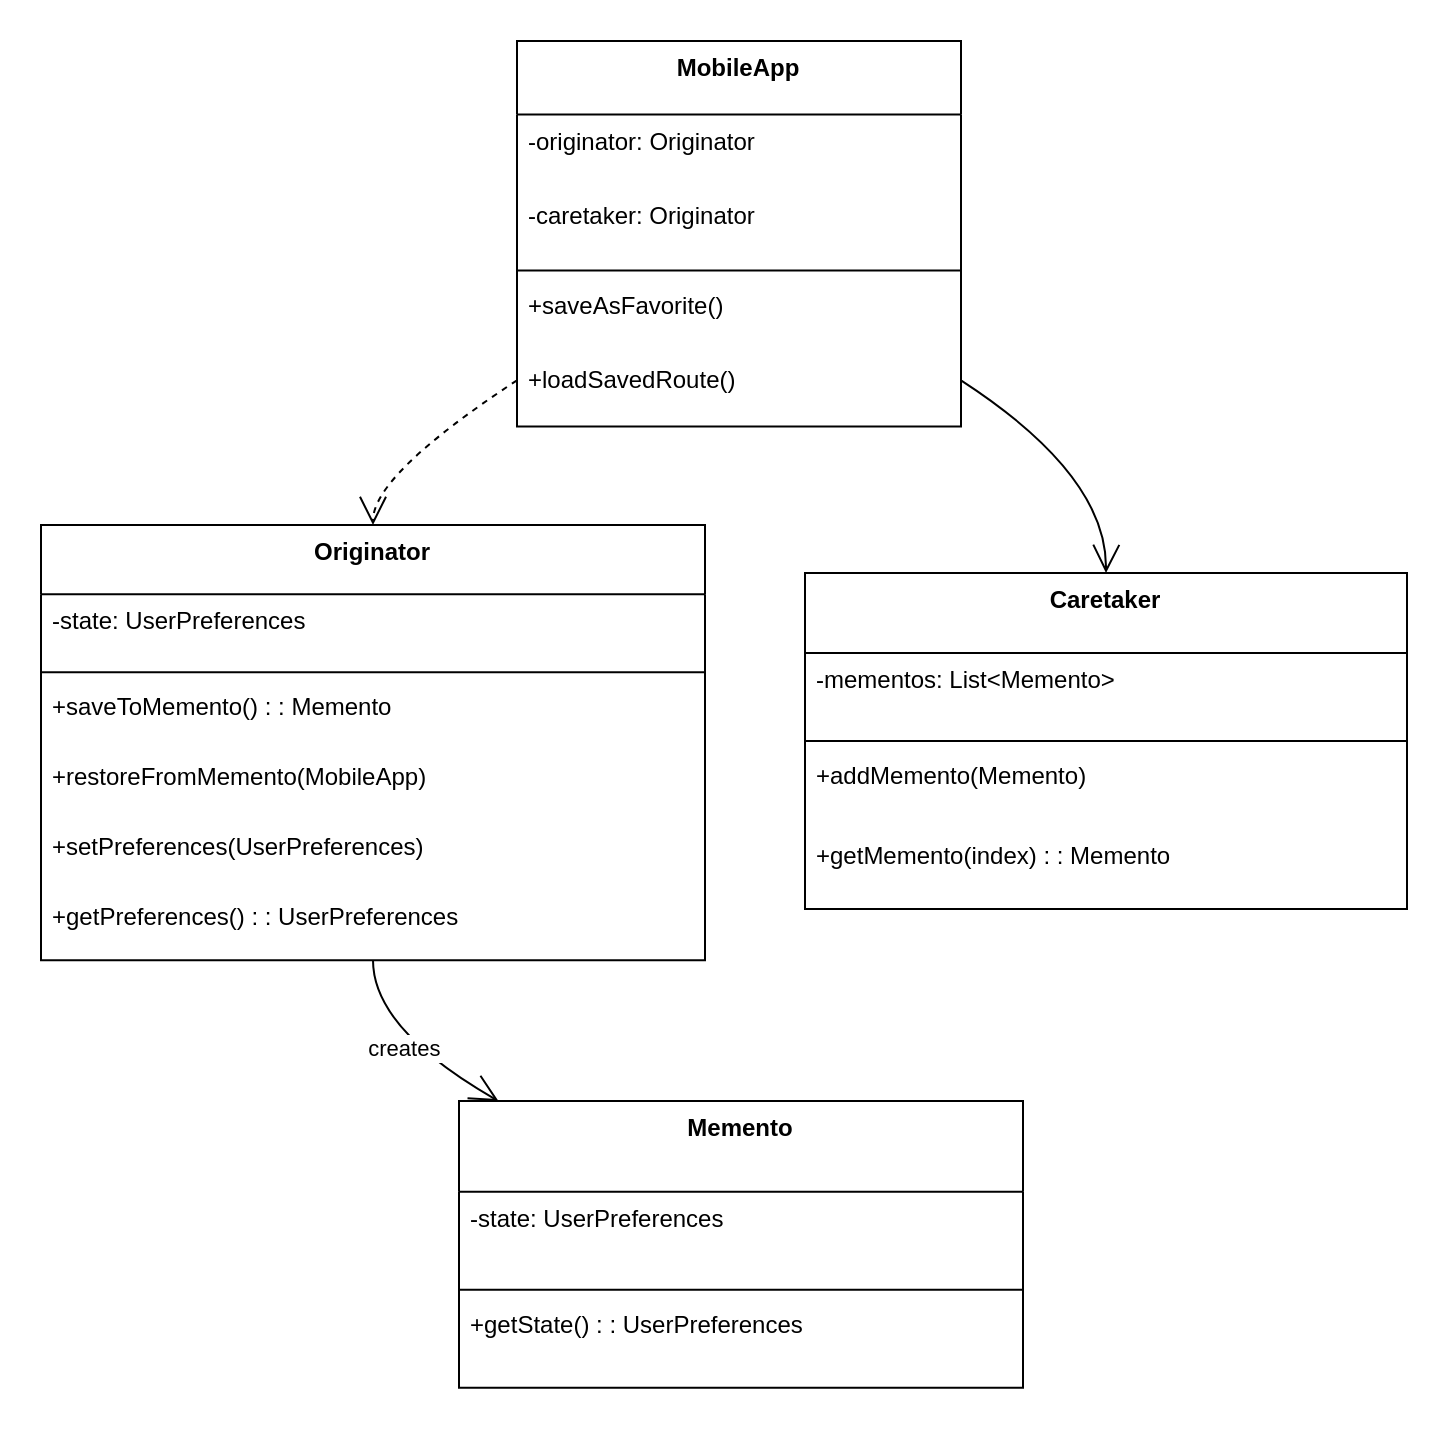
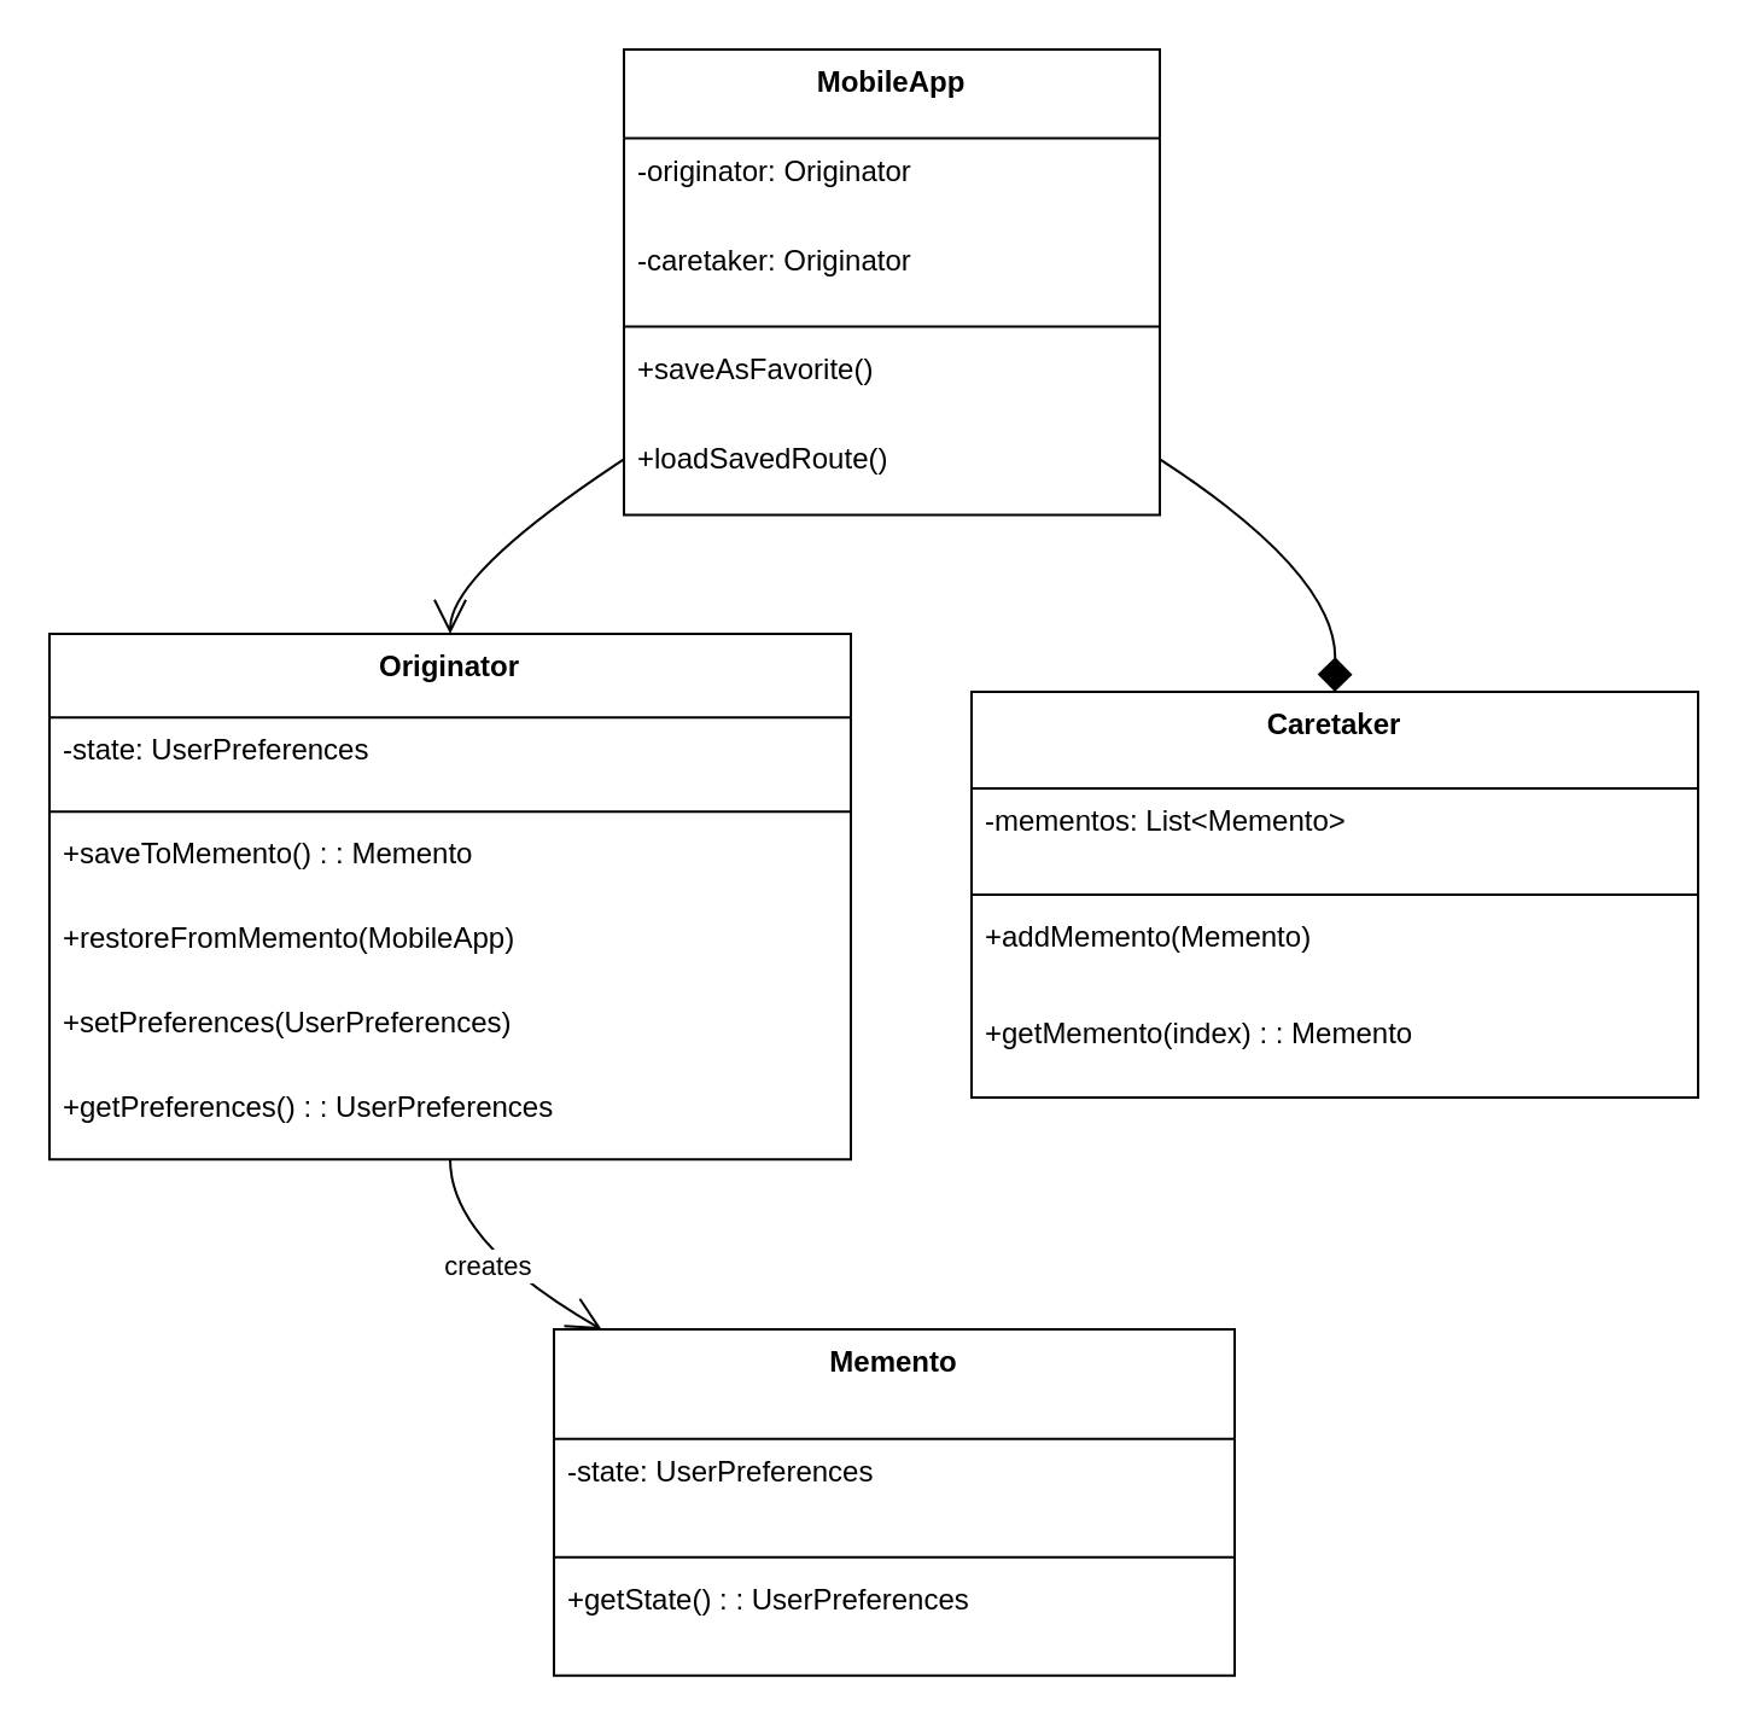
- <mxCell id="25" value="" style="curved=1;startArrow=none;endArrow=open;endSize=12;exitX=0;exitY=0.88;entryX=0.5;entryY=0;rounded=0;dashed=1;" edge="1" parent="1" source="18" target="2"><mxGeometry relative="1" as="geometry"><Array as="points"><mxPoint x="186" y="237" /></Array></mxGeometry></mxCell>
+ <mxCell id="25" value="" style="curved=1;startArrow=none;endArrow=open;endSize=12;exitX=0;exitY=0.88;entryX=0.5;entryY=0;rounded=0;" edge="1" parent="1" source="18" target="2"><mxGeometry relative="1" as="geometry"><Array as="points"><mxPoint x="186" y="237" /></Array></mxGeometry></mxCell>
- <mxCell id="26" value="" style="curved=1;startArrow=none;endArrow=open;endSize=12;exitX=1;exitY=0.88;entryX=0.5;entryY=0;rounded=0;" edge="1" parent="1" source="18" target="13"><mxGeometry relative="1" as="geometry"><Array as="points"><mxPoint x="553" y="237" /></Array></mxGeometry></mxCell>
+ <mxCell id="26" value="" style="curved=1;startArrow=none;endArrow=diamond;endSize=12;exitX=1;exitY=0.88;entryX=0.5;entryY=0;rounded=0;" edge="1" parent="1" source="18" target="13"><mxGeometry relative="1" as="geometry"><Array as="points"><mxPoint x="553" y="237" /></Array></mxGeometry></mxCell>
